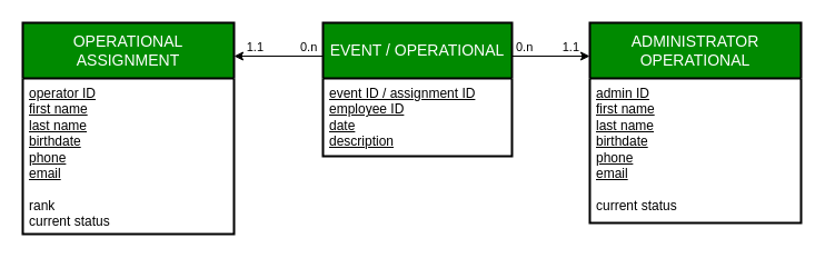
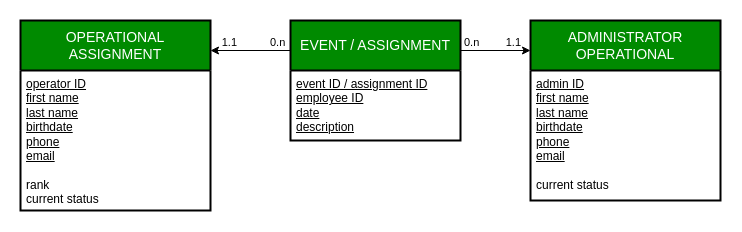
- <mxCell id="4" value="EVENT / OPERATIONAL" style="swimlane;childLayout=stackLayout;horizontal=1;startSize=50;horizontalStack=0;rounded=0;fontSize=14;fontStyle=0;strokeWidth=2;resizeParent=0;resizeLast=1;shadow=0;dashed=0;align=center;arcSize=4;whiteSpace=wrap;html=1;fillColor=#008a00;fontColor=#ffffff;strokeColor=#000000;swimlaneFillColor=#FFFFFF;" parent="1" vertex="1"><mxGeometry x="290" y="20" width="170" height="120" as="geometry" /></mxCell>
+ <mxCell id="4" value="EVENT / ASSIGNMENT" style="swimlane;childLayout=stackLayout;horizontal=1;startSize=50;horizontalStack=0;rounded=0;fontSize=14;fontStyle=0;strokeWidth=2;resizeParent=0;resizeLast=1;shadow=0;dashed=0;align=center;arcSize=4;whiteSpace=wrap;html=1;fillColor=#008a00;fontColor=#ffffff;strokeColor=#000000;swimlaneFillColor=#FFFFFF;" parent="1" vertex="1"><mxGeometry x="290" y="20" width="170" height="120" as="geometry" /></mxCell>
